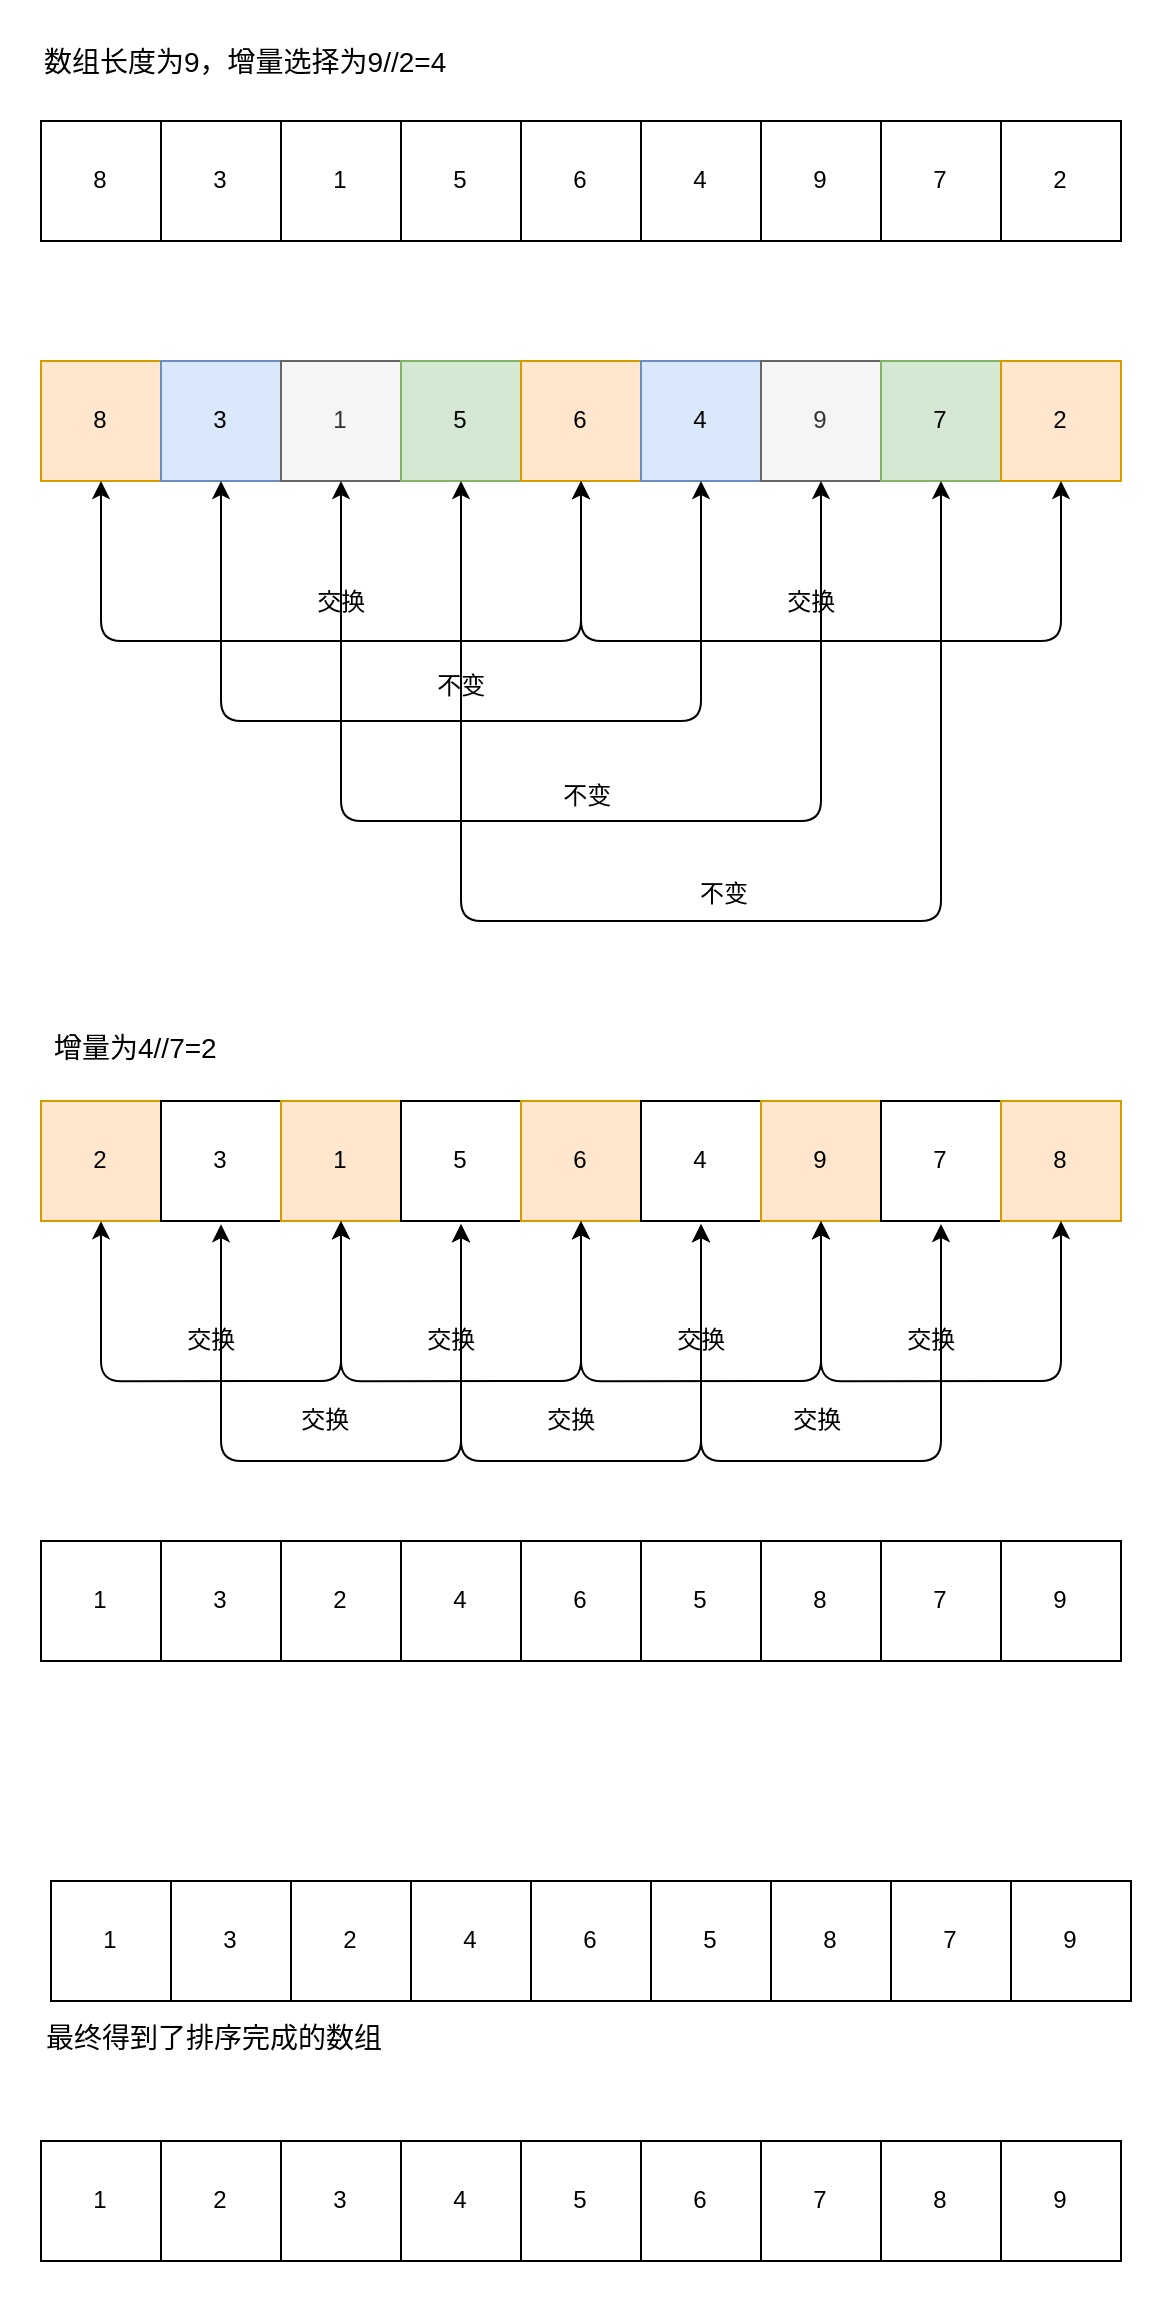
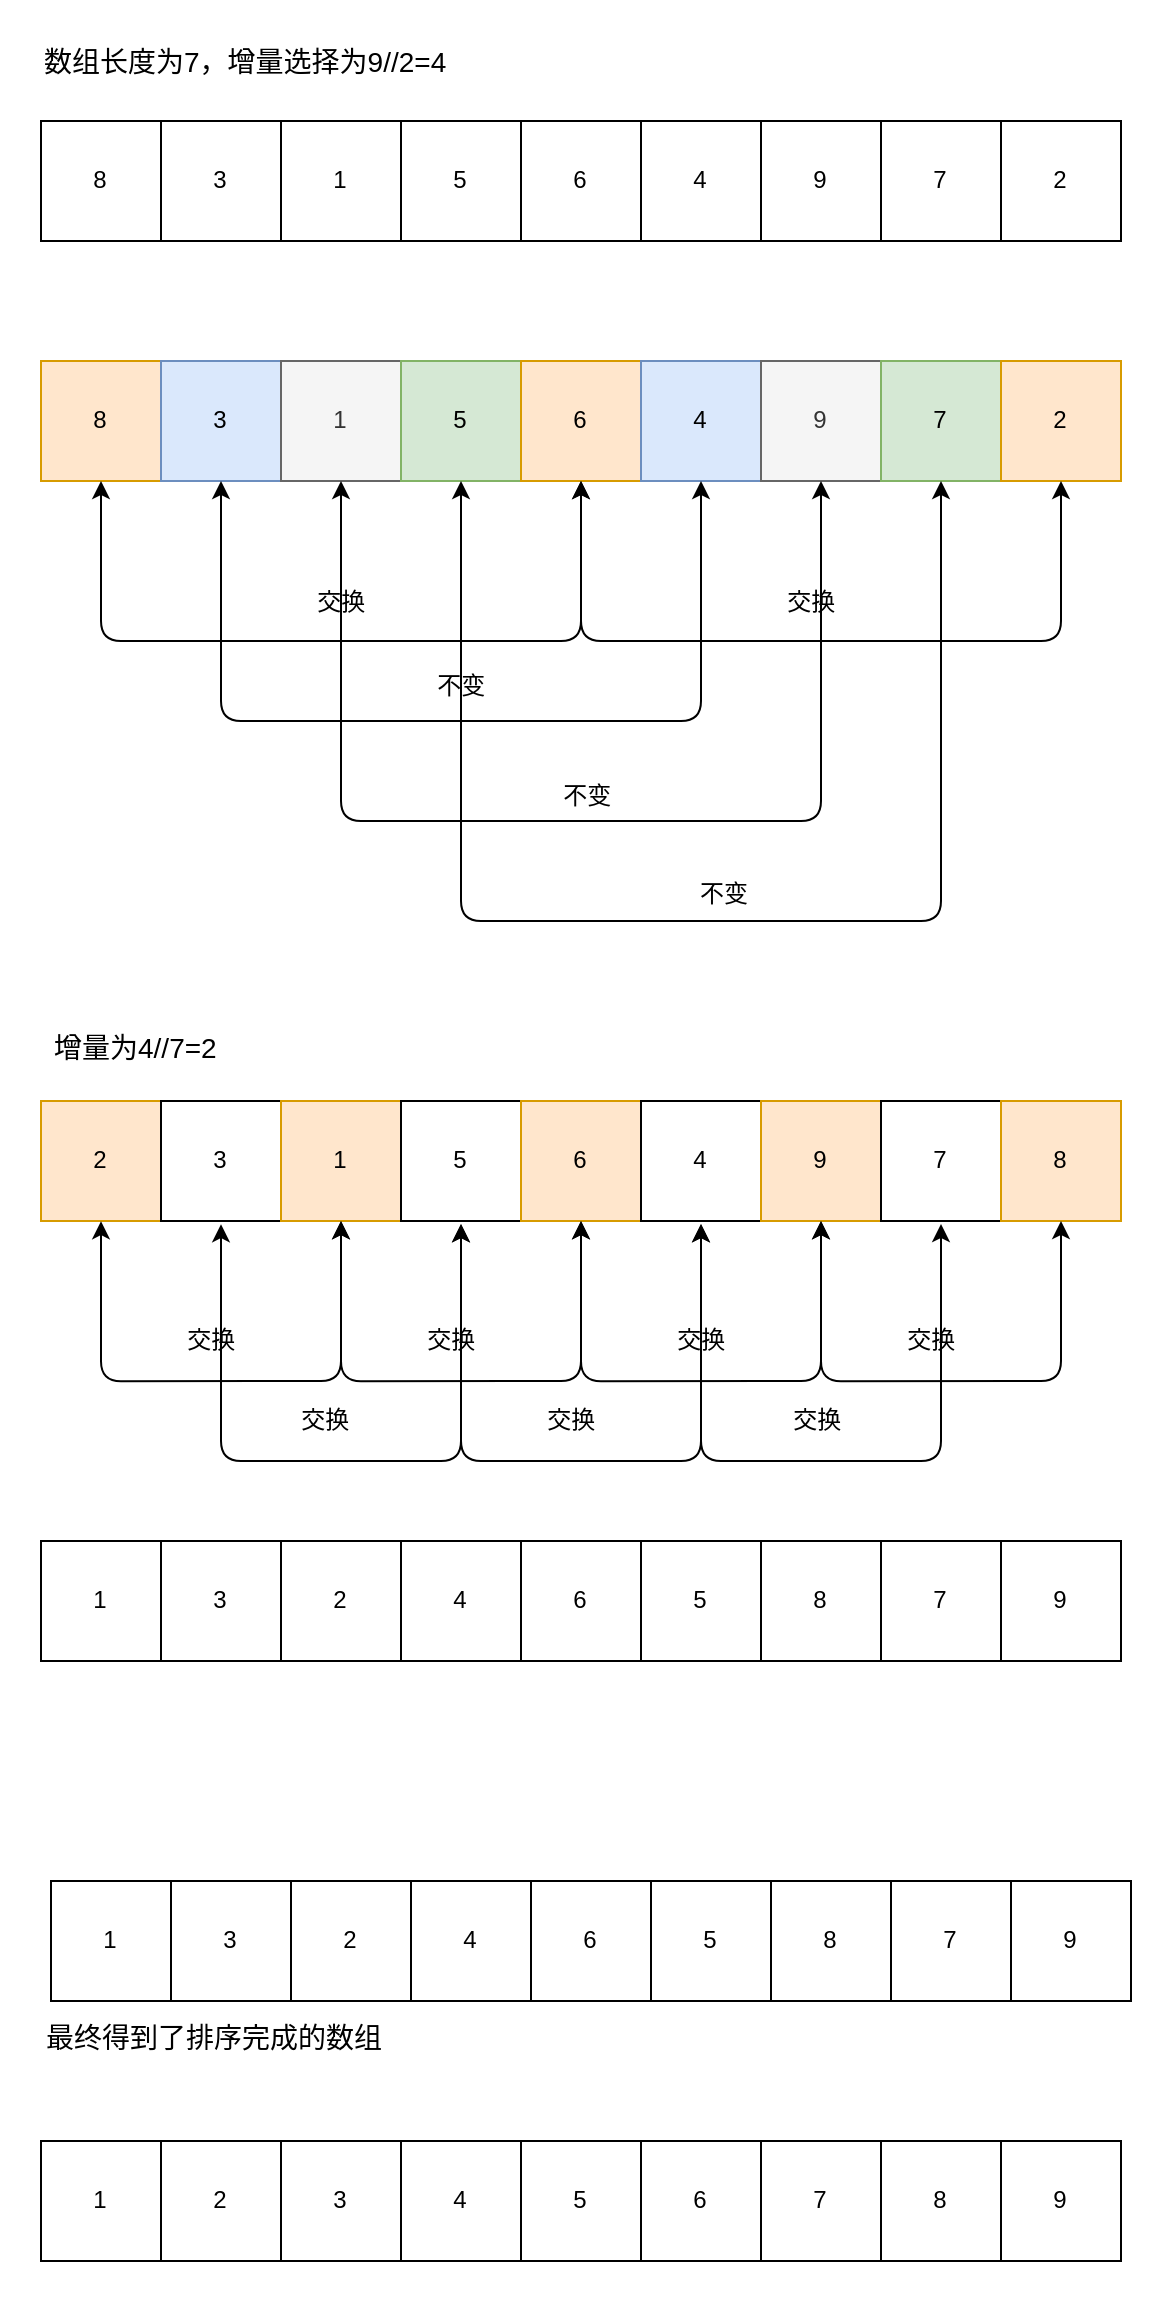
- <mxCell id="11" value="&lt;font style=&quot;font-size: 14px&quot;&gt;数组长度为9，增量选择为9//2=4&lt;/font&gt;" style="text;html=1;resizable=0;points=[];autosize=1;align=left;verticalAlign=top;spacingTop=-4;" parent="1" vertex="1"><mxGeometry x="20" y="20" width="220" height="20" as="geometry" /></mxCell>
+ <mxCell id="11" value="&lt;font style=&quot;font-size: 14px&quot;&gt;数组长度为7，增量选择为9//2=4&lt;/font&gt;" style="text;html=1;resizable=0;points=[];autosize=1;align=left;verticalAlign=top;spacingTop=-4;" parent="1" vertex="1"><mxGeometry x="20" y="20" width="220" height="20" as="geometry" /></mxCell>
